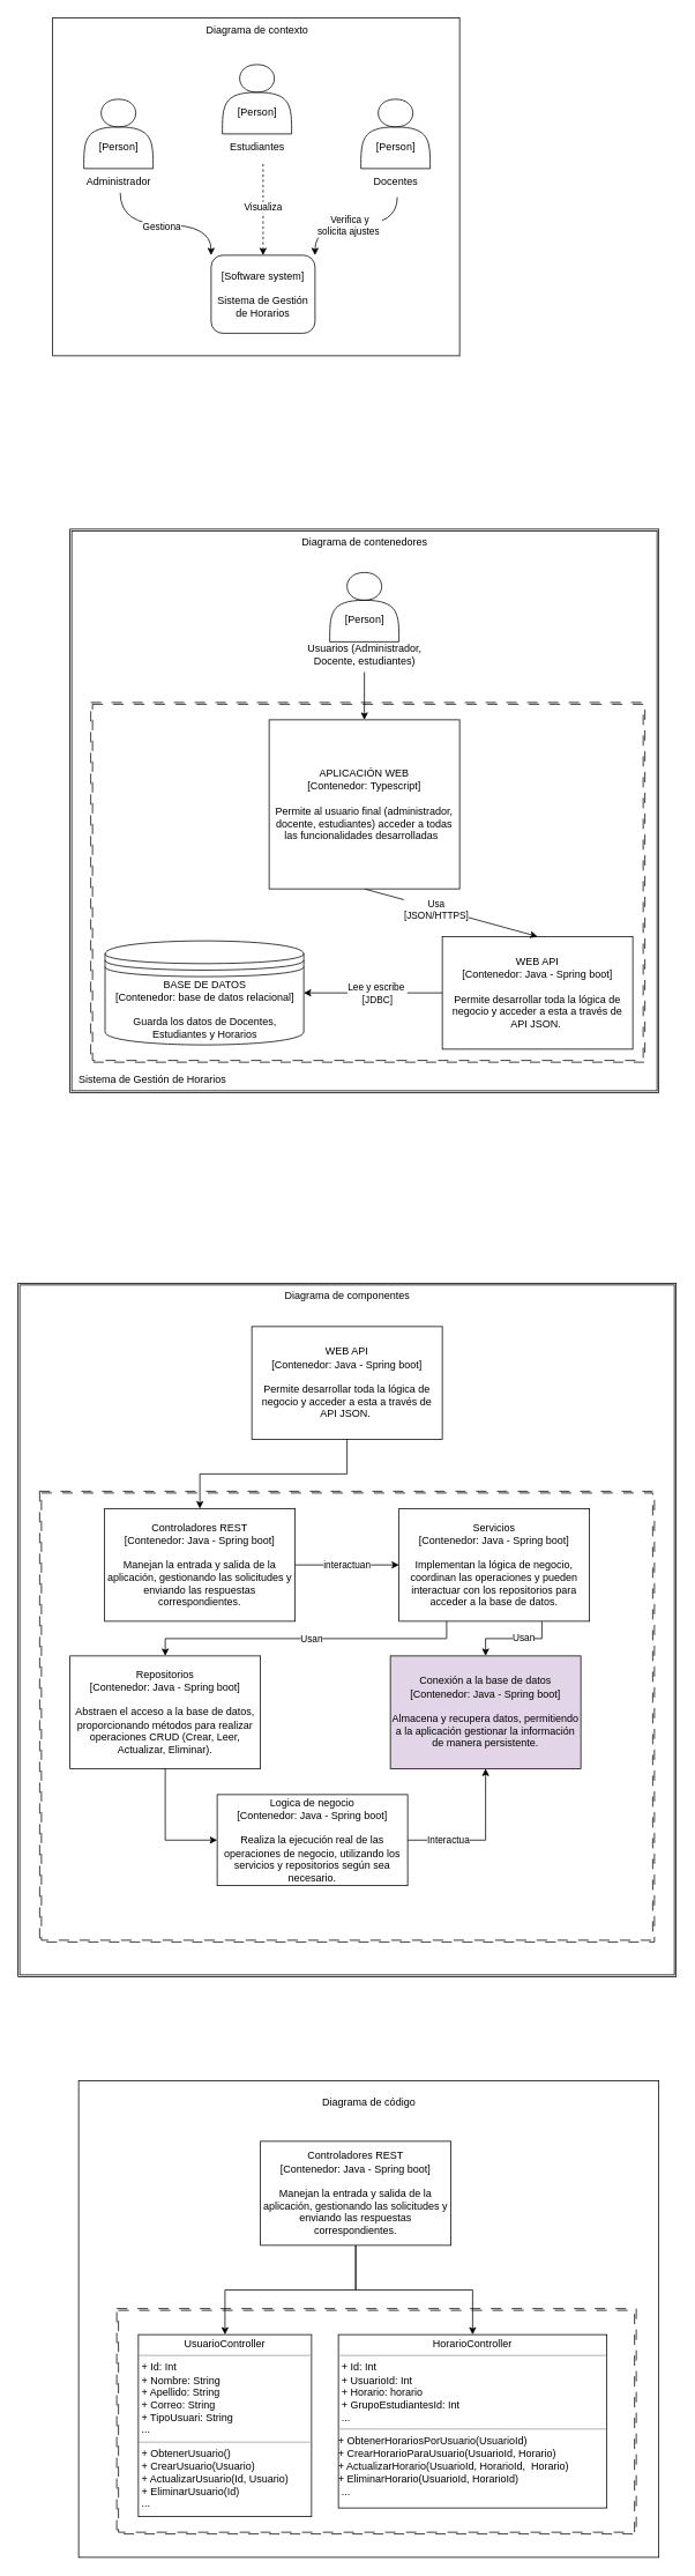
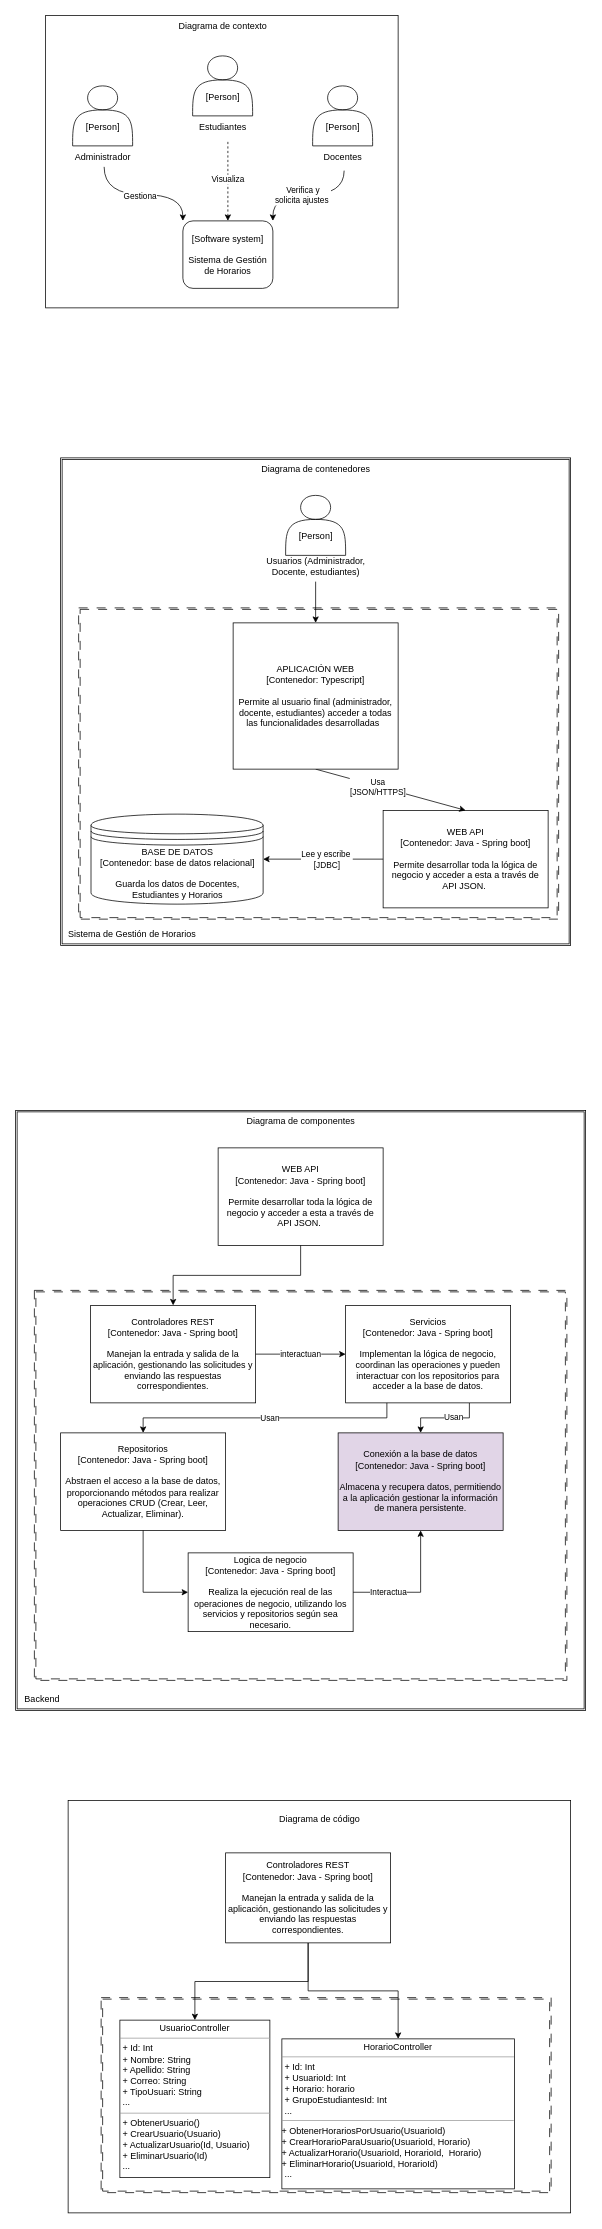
+ <mxCell id="60" value="Backend" style="text;html=1;align=center;verticalAlign=middle;resizable=0;points=[];autosize=1;strokeColor=none;fillColor=none;" vertex="1" parent="42"><mxGeometry y="770" width="70" height="30" as="geometry" /></mxCell>
- <mxCell id="66" value="&lt;p style=&quot;margin:0px;margin-top:4px;text-align:center;&quot;&gt;HorarioController&lt;/p&gt;&lt;hr size=&quot;1&quot;&gt;&lt;p style=&quot;margin:0px;margin-left:4px;&quot;&gt;+ Id: Int&lt;br&gt;+ UsuarioId: Int&lt;/p&gt;&lt;p style=&quot;margin:0px;margin-left:4px;&quot;&gt;+ Horario: horario&lt;/p&gt;&lt;p style=&quot;margin:0px;margin-left:4px;&quot;&gt;+ GrupoEstudiantesId: Int&lt;/p&gt;&lt;p style=&quot;margin:0px;margin-left:4px;&quot;&gt;&lt;span style=&quot;background-color: initial;&quot;&gt;...&lt;/span&gt;&lt;br&gt;&lt;/p&gt;&lt;hr size=&quot;1&quot;&gt;&lt;p style=&quot;margin:0px;margin-left:4px;&quot;&gt;&lt;/p&gt;+ ObtenerHorariosPorUsuario(UsuarioId)&lt;br&gt;+ CrearHorarioParaUsuario(UsuarioId, Horario)&lt;br&gt;+ ActualizarHorario(UsuarioId, HorarioId,&amp;nbsp; Horario)&lt;br&gt;+ EliminarHorario(UsuarioId, HorarioId)&lt;p style=&quot;margin:0px;margin-left:4px;&quot;&gt;...&lt;/p&gt;" style="verticalAlign=top;align=left;overflow=fill;fontSize=12;fontFamily=Helvetica;html=1;whiteSpace=wrap;" vertex="1" parent="62"><mxGeometry x="300" y="293" width="310" height="200" as="geometry" /></mxCell>
+ <mxCell id="66" value="&lt;p style=&quot;margin:0px;margin-top:4px;text-align:center;&quot;&gt;HorarioController&lt;/p&gt;&lt;hr size=&quot;1&quot;&gt;&lt;p style=&quot;margin:0px;margin-left:4px;&quot;&gt;+ Id: Int&lt;br&gt;+ UsuarioId: Int&lt;/p&gt;&lt;p style=&quot;margin:0px;margin-left:4px;&quot;&gt;+ Horario: horario&lt;/p&gt;&lt;p style=&quot;margin:0px;margin-left:4px;&quot;&gt;+ GrupoEstudiantesId: Int&lt;/p&gt;&lt;p style=&quot;margin:0px;margin-left:4px;&quot;&gt;&lt;span style=&quot;background-color: initial;&quot;&gt;...&lt;/span&gt;&lt;br&gt;&lt;/p&gt;&lt;hr size=&quot;1&quot;&gt;&lt;p style=&quot;margin:0px;margin-left:4px;&quot;&gt;&lt;/p&gt;+ ObtenerHorariosPorUsuario(UsuarioId)&lt;br&gt;+ CrearHorarioParaUsuario(UsuarioId, Horario)&lt;br&gt;+ ActualizarHorario(UsuarioId, HorarioId,&amp;nbsp; Horario)&lt;br&gt;+ EliminarHorario(UsuarioId, HorarioId)&lt;p style=&quot;margin:0px;margin-left:4px;&quot;&gt;...&lt;/p&gt;" style="verticalAlign=top;align=left;overflow=fill;fontSize=12;fontFamily=Helvetica;html=1;whiteSpace=wrap;" vertex="1" parent="62"><mxGeometry x="285" y="318" width="310" height="200" as="geometry" /></mxCell>
